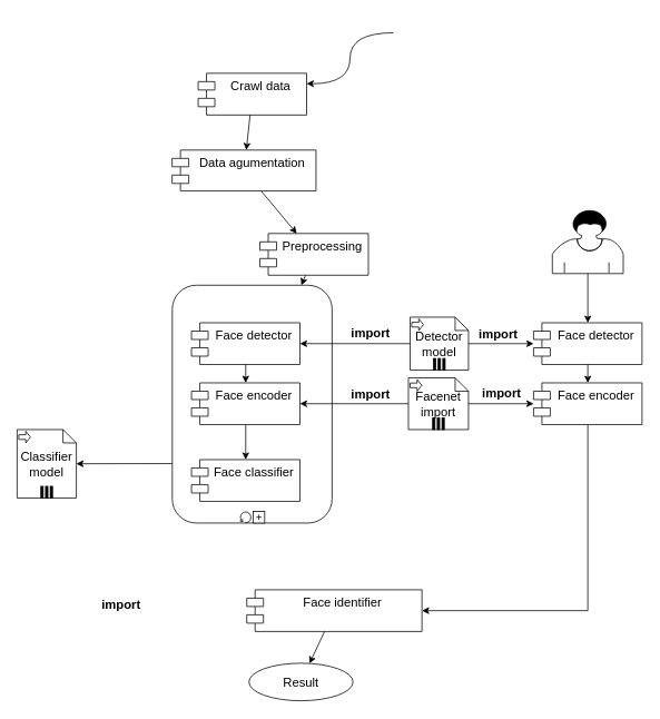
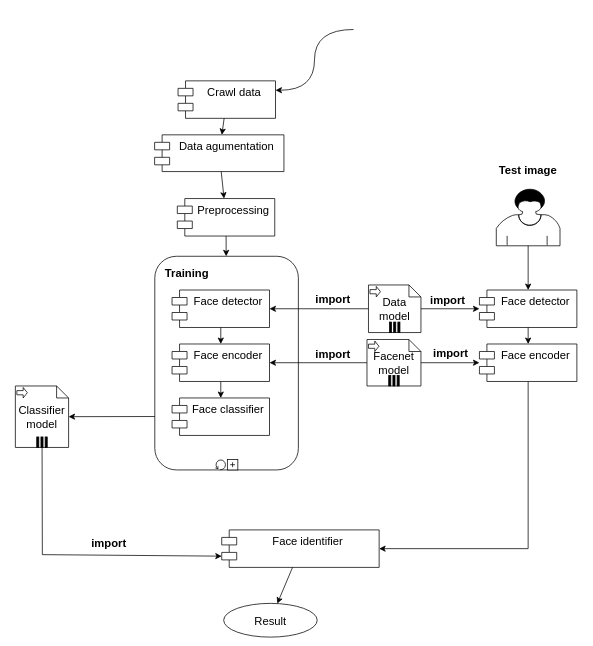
- <mxCell id="7" value="Crawl data" style="shape=module;align=left;spacingLeft=20;align=center;verticalAlign=top;fillColor=none;fontSize=15;" parent="1" vertex="1"><mxGeometry x="237" y="87" width="130" height="50" as="geometry" /></mxCell>
+ <mxCell id="7" value="Crawl data" style="shape=module;align=left;spacingLeft=20;align=center;verticalAlign=top;fillColor=none;fontSize=15;" parent="1" vertex="1"><mxGeometry x="237" y="107" width="130" height="50" as="geometry" /></mxCell>
+ <mxCell id="45" value="Test image" style="text;align=center;fontStyle=1;verticalAlign=middle;spacingLeft=3;spacingRight=3;strokeColor=none;rotatable=0;points=[[0,0.5],[1,0.5]];portConstraint=eastwest;fillColor=none;fontSize=15;" parent="1" vertex="1"><mxGeometry x="664" y="212" width="80" height="26" as="geometry" /></mxCell>
- <mxCell id="33" value="Preprocessing" style="shape=module;align=left;spacingLeft=20;align=center;verticalAlign=top;fillColor=none;fontSize=15;" parent="1" vertex="1"><mxGeometry x="311" y="279" width="130" height="50" as="geometry" /></mxCell>
+ <mxCell id="33" value="Preprocessing" style="shape=module;align=left;spacingLeft=20;align=center;verticalAlign=top;fillColor=none;fontSize=15;" parent="1" vertex="1"><mxGeometry x="236" y="264" width="130" height="50" as="geometry" /></mxCell>
+ <mxCell id="27" value="Training" style="text;align=center;fontStyle=1;verticalAlign=middle;spacingLeft=3;spacingRight=3;strokeColor=none;rotatable=0;points=[[0,0.5],[1,0.5]];portConstraint=eastwest;fillColor=none;fontSize=15;" parent="1" vertex="1"><mxGeometry x="209" y="349" width="80" height="26" as="geometry" /></mxCell>
- <mxCell id="20" value="Detector&lt;br&gt;model" style="shape=note;whiteSpace=wrap;size=16;html=1;dropTarget=0;fillColor=none;fontSize=15;" parent="1" vertex="1"><mxGeometry x="491" y="379.25" width="70" height="63.5" as="geometry" /></mxCell>
+ <mxCell id="20" value="Data&lt;br&gt;model" style="shape=note;whiteSpace=wrap;size=16;html=1;dropTarget=0;fillColor=none;fontSize=15;" parent="1" vertex="1"><mxGeometry x="491" y="379.25" width="70" height="63.5" as="geometry" /></mxCell>
- <mxCell id="11" value="Facenet import" style="shape=note;whiteSpace=wrap;size=16;html=1;dropTarget=0;fillColor=none;fontSize=15;" parent="1" vertex="1"><mxGeometry x="489" y="452" width="72" height="62" as="geometry" /></mxCell>
+ <mxCell id="11" value="Facenet model" style="shape=note;whiteSpace=wrap;size=16;html=1;dropTarget=0;fillColor=none;fontSize=15;" parent="1" vertex="1"><mxGeometry x="489" y="452" width="72" height="62" as="geometry" /></mxCell>
- <mxCell id="8" value="Face classifier" style="shape=module;align=left;spacingLeft=20;align=center;verticalAlign=top;fillColor=none;fontSize=15;" parent="1" vertex="1"><mxGeometry x="229" y="550" width="130" height="50" as="geometry" /></mxCell>
+ <mxCell id="8" value="Face classifier" style="shape=module;align=left;spacingLeft=20;align=center;verticalAlign=top;fillColor=none;fontSize=15;" parent="1" vertex="1"><mxGeometry x="229" y="530" width="130" height="50" as="geometry" /></mxCell>
+ <mxCell id="14" style="edgeStyle=none;rounded=0;orthogonalLoop=1;jettySize=auto;html=1;entryX=0;entryY=0;entryDx=0;entryDy=35;entryPerimeter=0;startArrow=none;startFill=0;endArrow=classic;endFill=1;fontSize=15;" parent="1" source="15" target="37" edge="1"><mxGeometry relative="1" as="geometry"><Array as="points"><mxPoint x="56" y="739" /></Array></mxGeometry></mxCell>
- <mxCell id="46" value="Result" style="ellipse;whiteSpace=wrap;html=1;fillColor=none;fontSize=15;" parent="1" vertex="1"><mxGeometry x="297.88" y="794" width="124.75" height="45" as="geometry" /></mxCell>
+ <mxCell id="46" value="Result" style="ellipse;whiteSpace=wrap;html=1;fillColor=none;fontSize=15;" parent="1" vertex="1"><mxGeometry x="297.88" y="804" width="124.75" height="45" as="geometry" /></mxCell>
